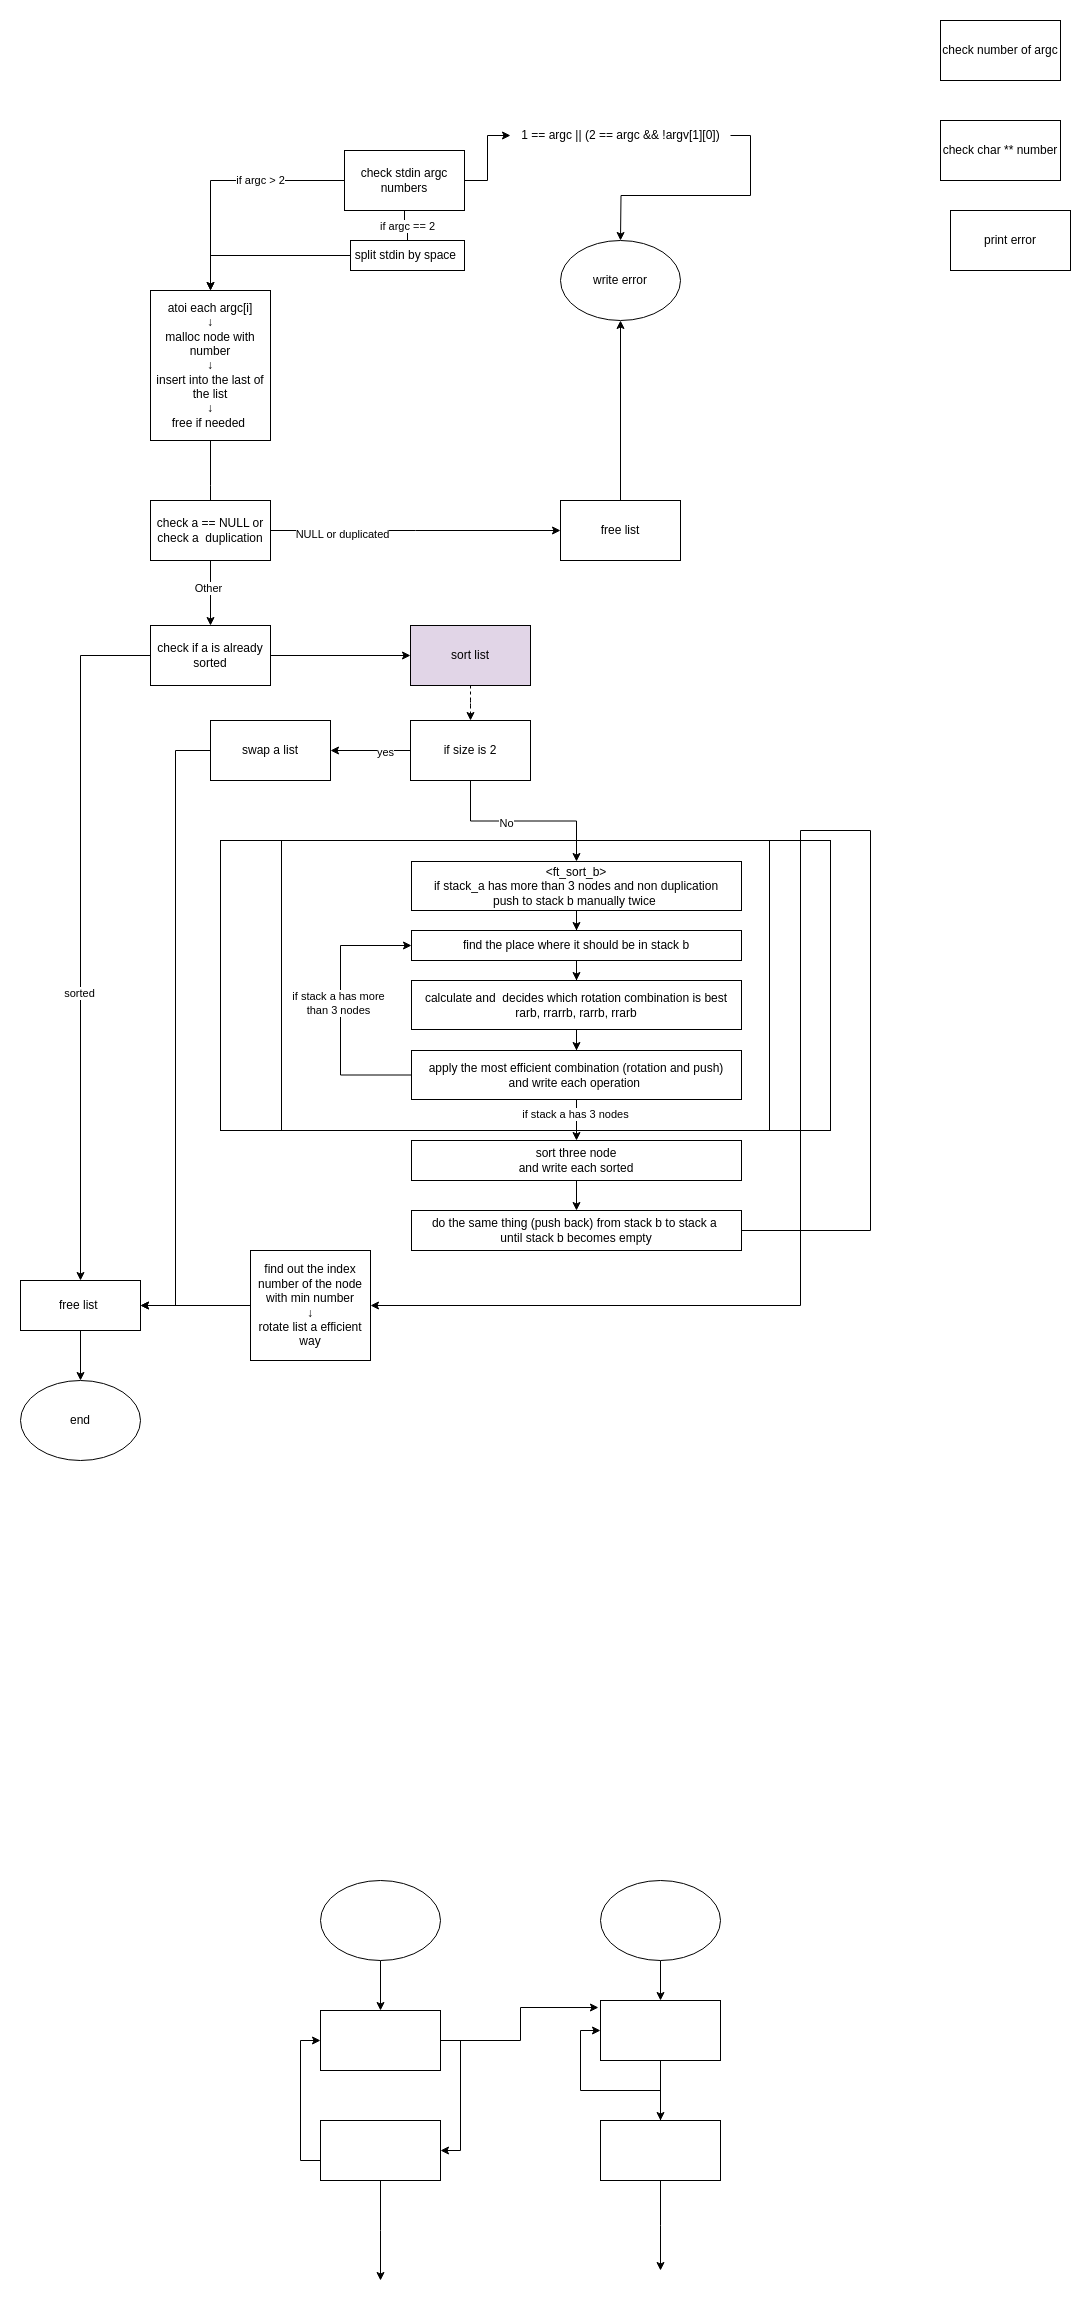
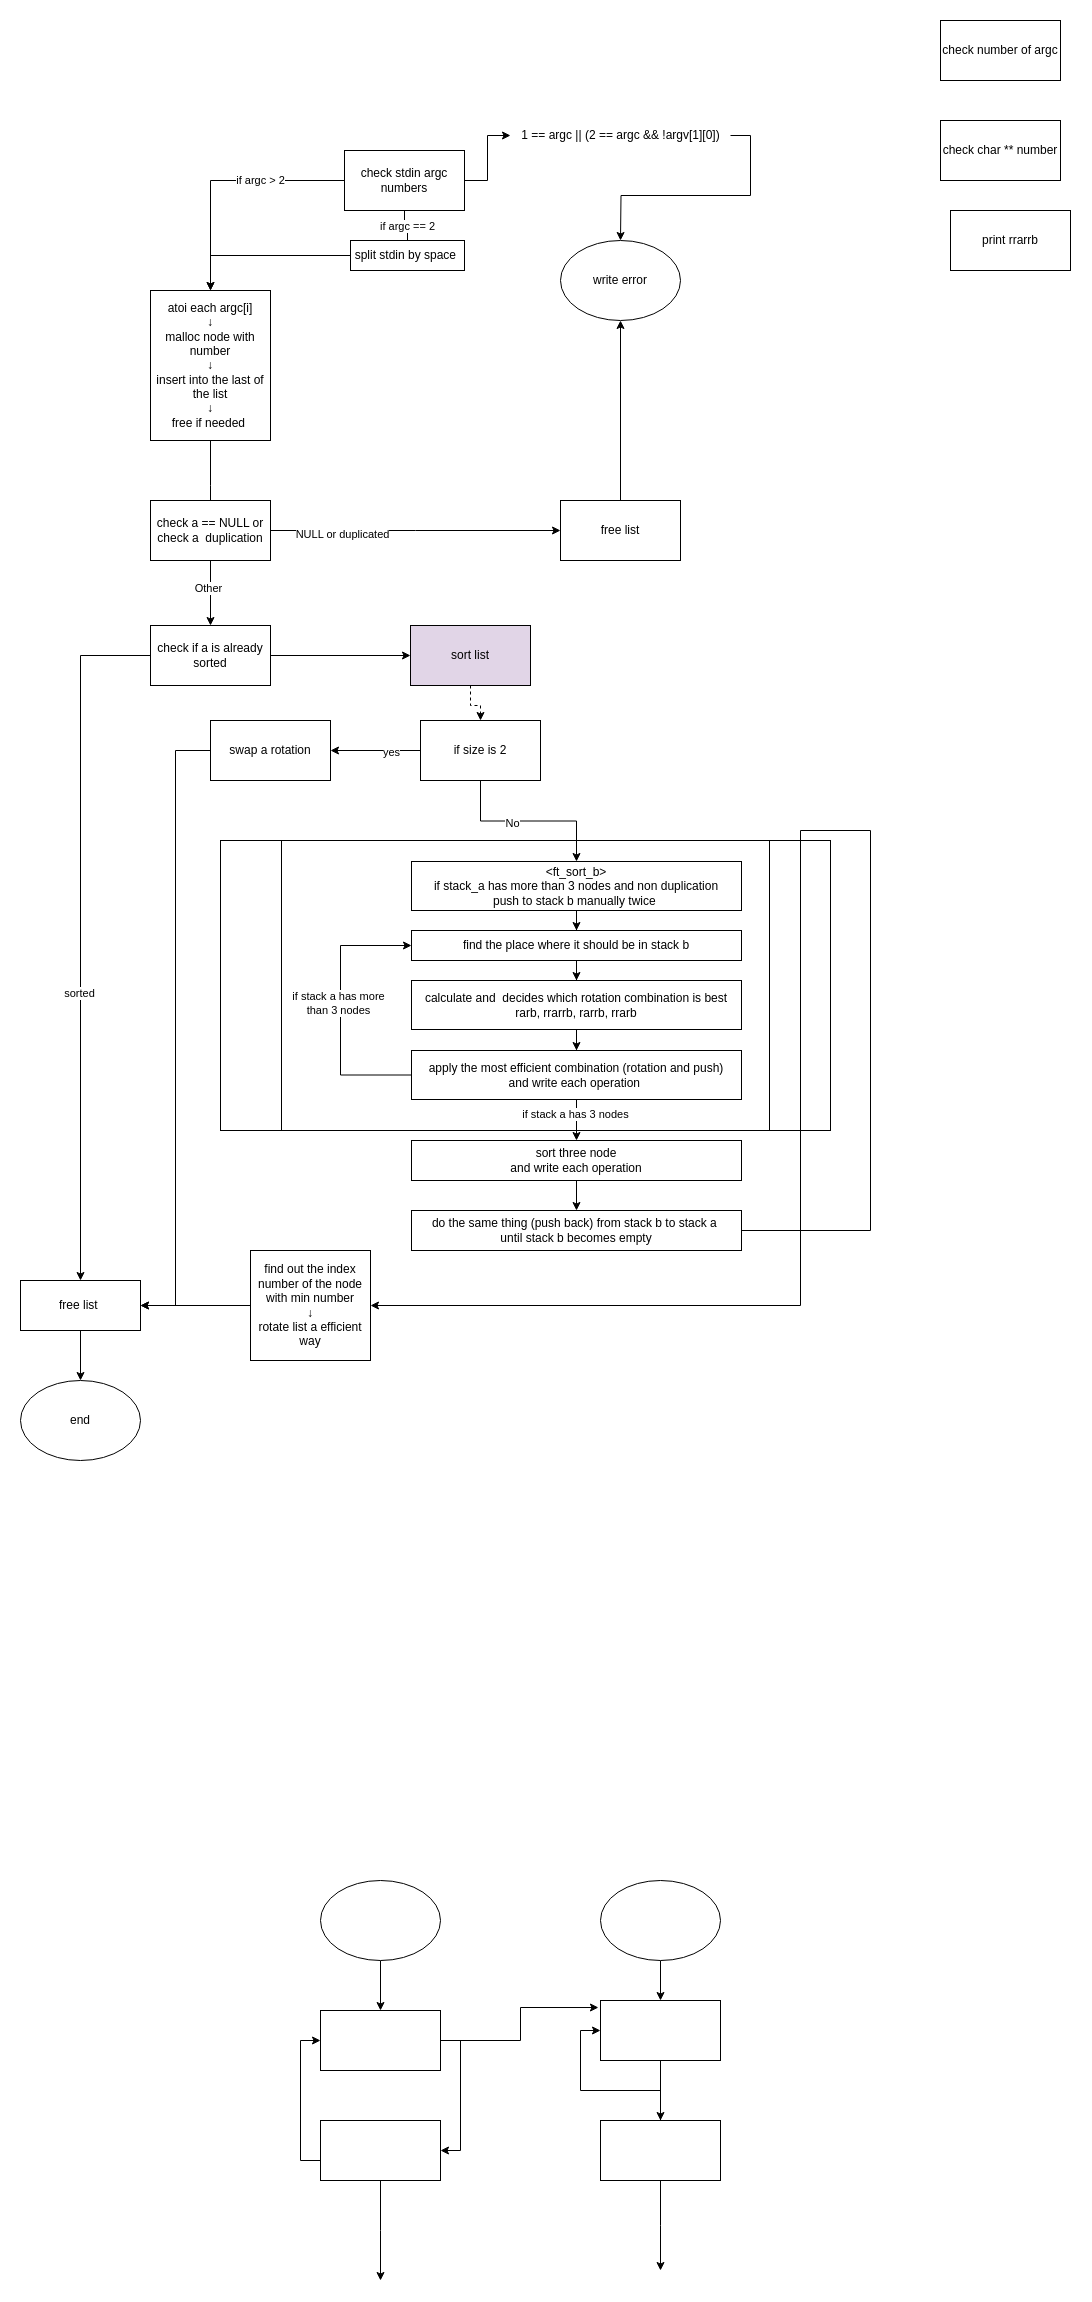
- <mxCell id="58" value="print error" style="rounded=0;whiteSpace=wrap;html=1;" parent="1" vertex="1"><mxGeometry x="950" y="210" width="120" height="60" as="geometry" /></mxCell>
+ <mxCell id="58" value="print rrarrb" style="rounded=0;whiteSpace=wrap;html=1;" parent="1" vertex="1"><mxGeometry x="950" y="210" width="120" height="60" as="geometry" /></mxCell>
- <mxCell id="38" value="swap a list" style="rounded=0;whiteSpace=wrap;html=1;" parent="1" vertex="1"><mxGeometry x="210" y="720" width="120" height="60" as="geometry" /></mxCell>
+ <mxCell id="38" value="swap a rotation" style="rounded=0;whiteSpace=wrap;html=1;" parent="1" vertex="1"><mxGeometry x="210" y="720" width="120" height="60" as="geometry" /></mxCell>
- <mxCell id="36" value="if size is 2" style="rounded=0;whiteSpace=wrap;html=1;" parent="1" vertex="1"><mxGeometry x="410" y="720" width="120" height="60" as="geometry" /></mxCell>
+ <mxCell id="36" value="if size is 2" style="rounded=0;whiteSpace=wrap;html=1;" parent="1" vertex="1"><mxGeometry x="420" y="720" width="120" height="60" as="geometry" /></mxCell>
- <mxCell id="53" value="sort three node&lt;br&gt;and write each sorted" style="rounded=0;whiteSpace=wrap;html=1;" parent="1" vertex="1"><mxGeometry x="411" y="1140" width="330" height="40" as="geometry" /></mxCell>
+ <mxCell id="53" value="sort three node&lt;br&gt;and write each operation" style="rounded=0;whiteSpace=wrap;html=1;" parent="1" vertex="1"><mxGeometry x="411" y="1140" width="330" height="40" as="geometry" /></mxCell>
